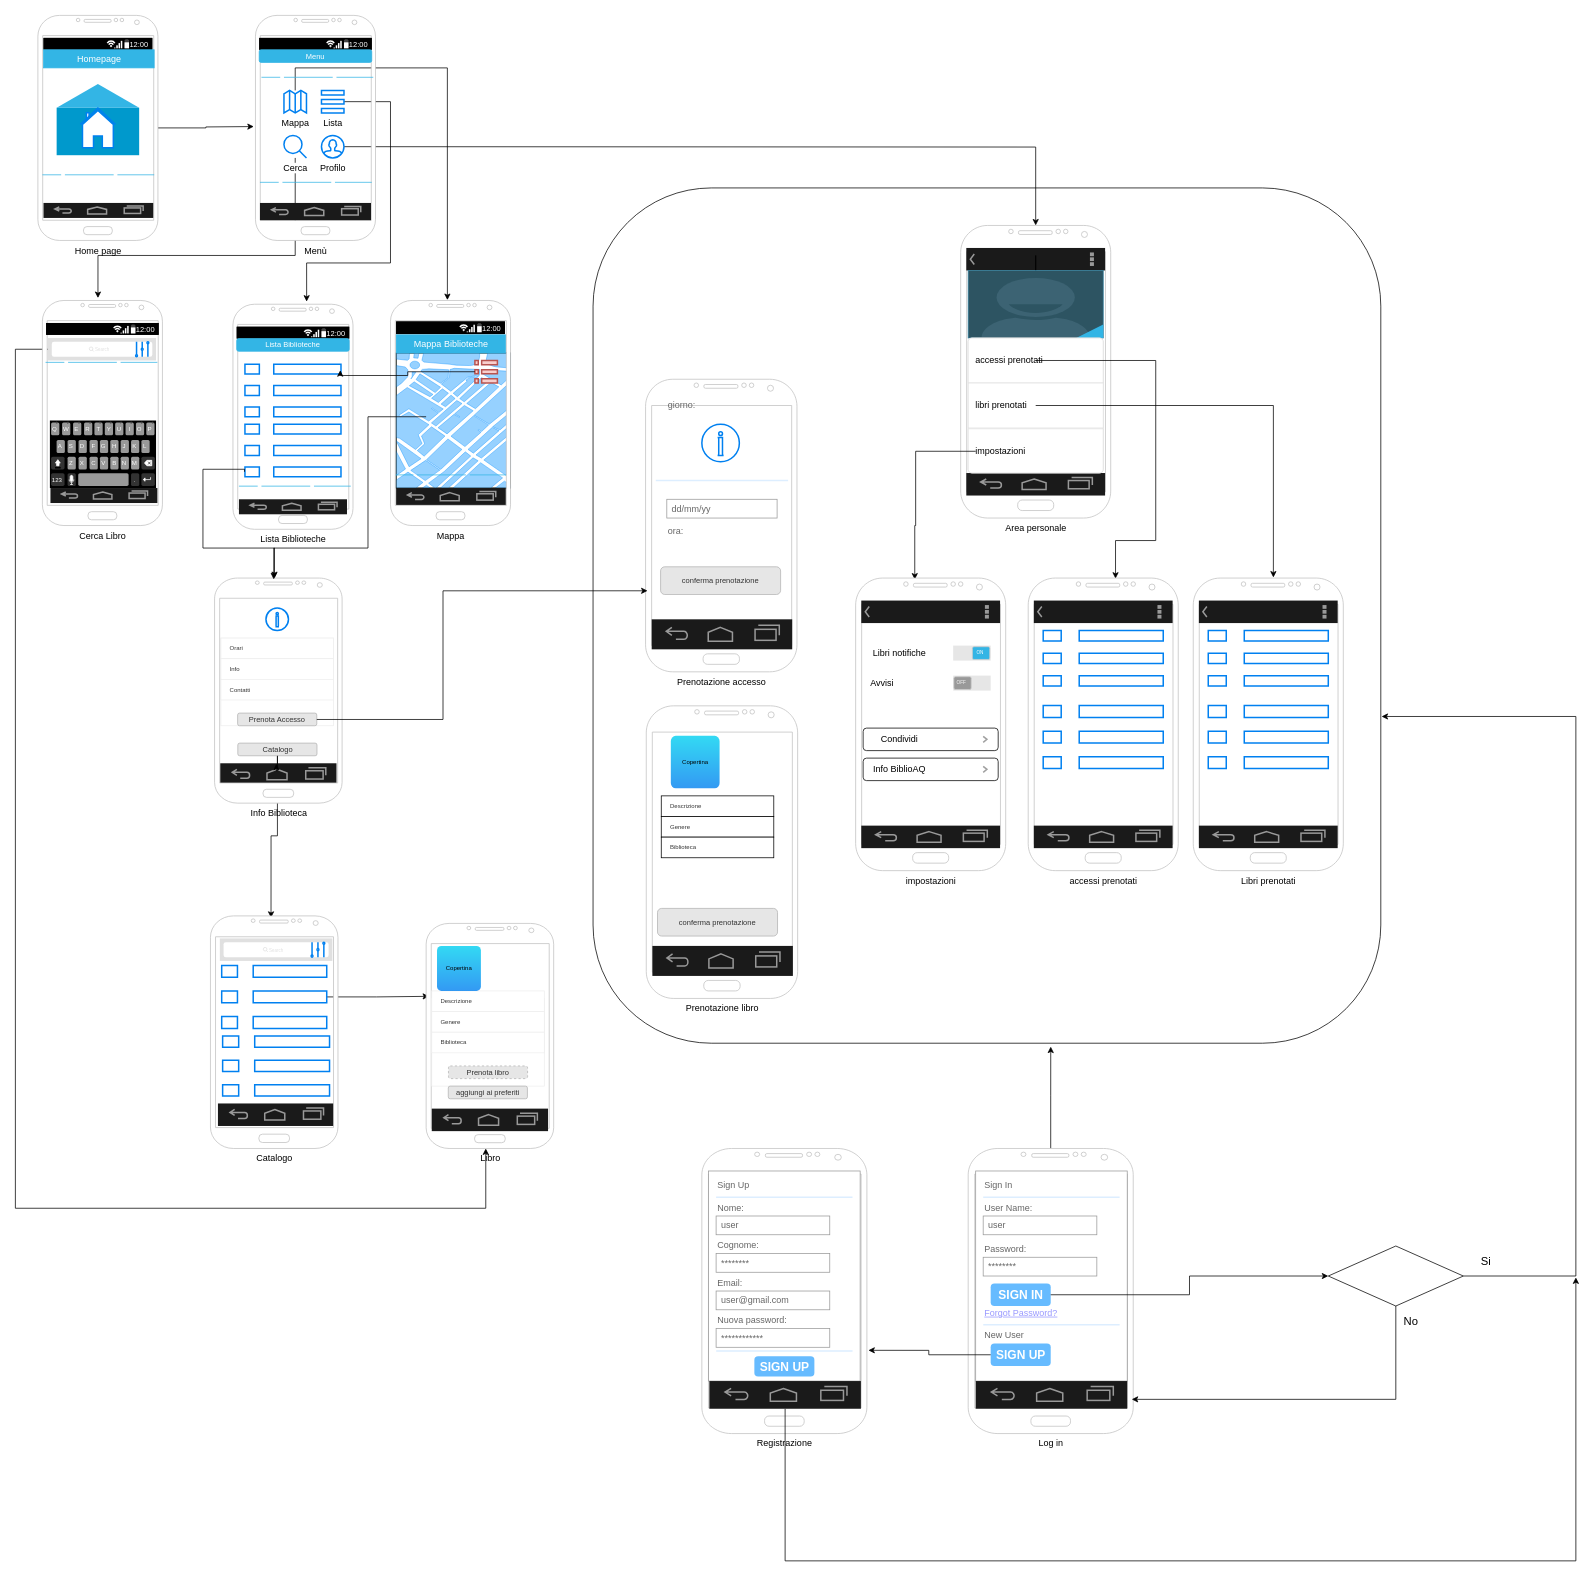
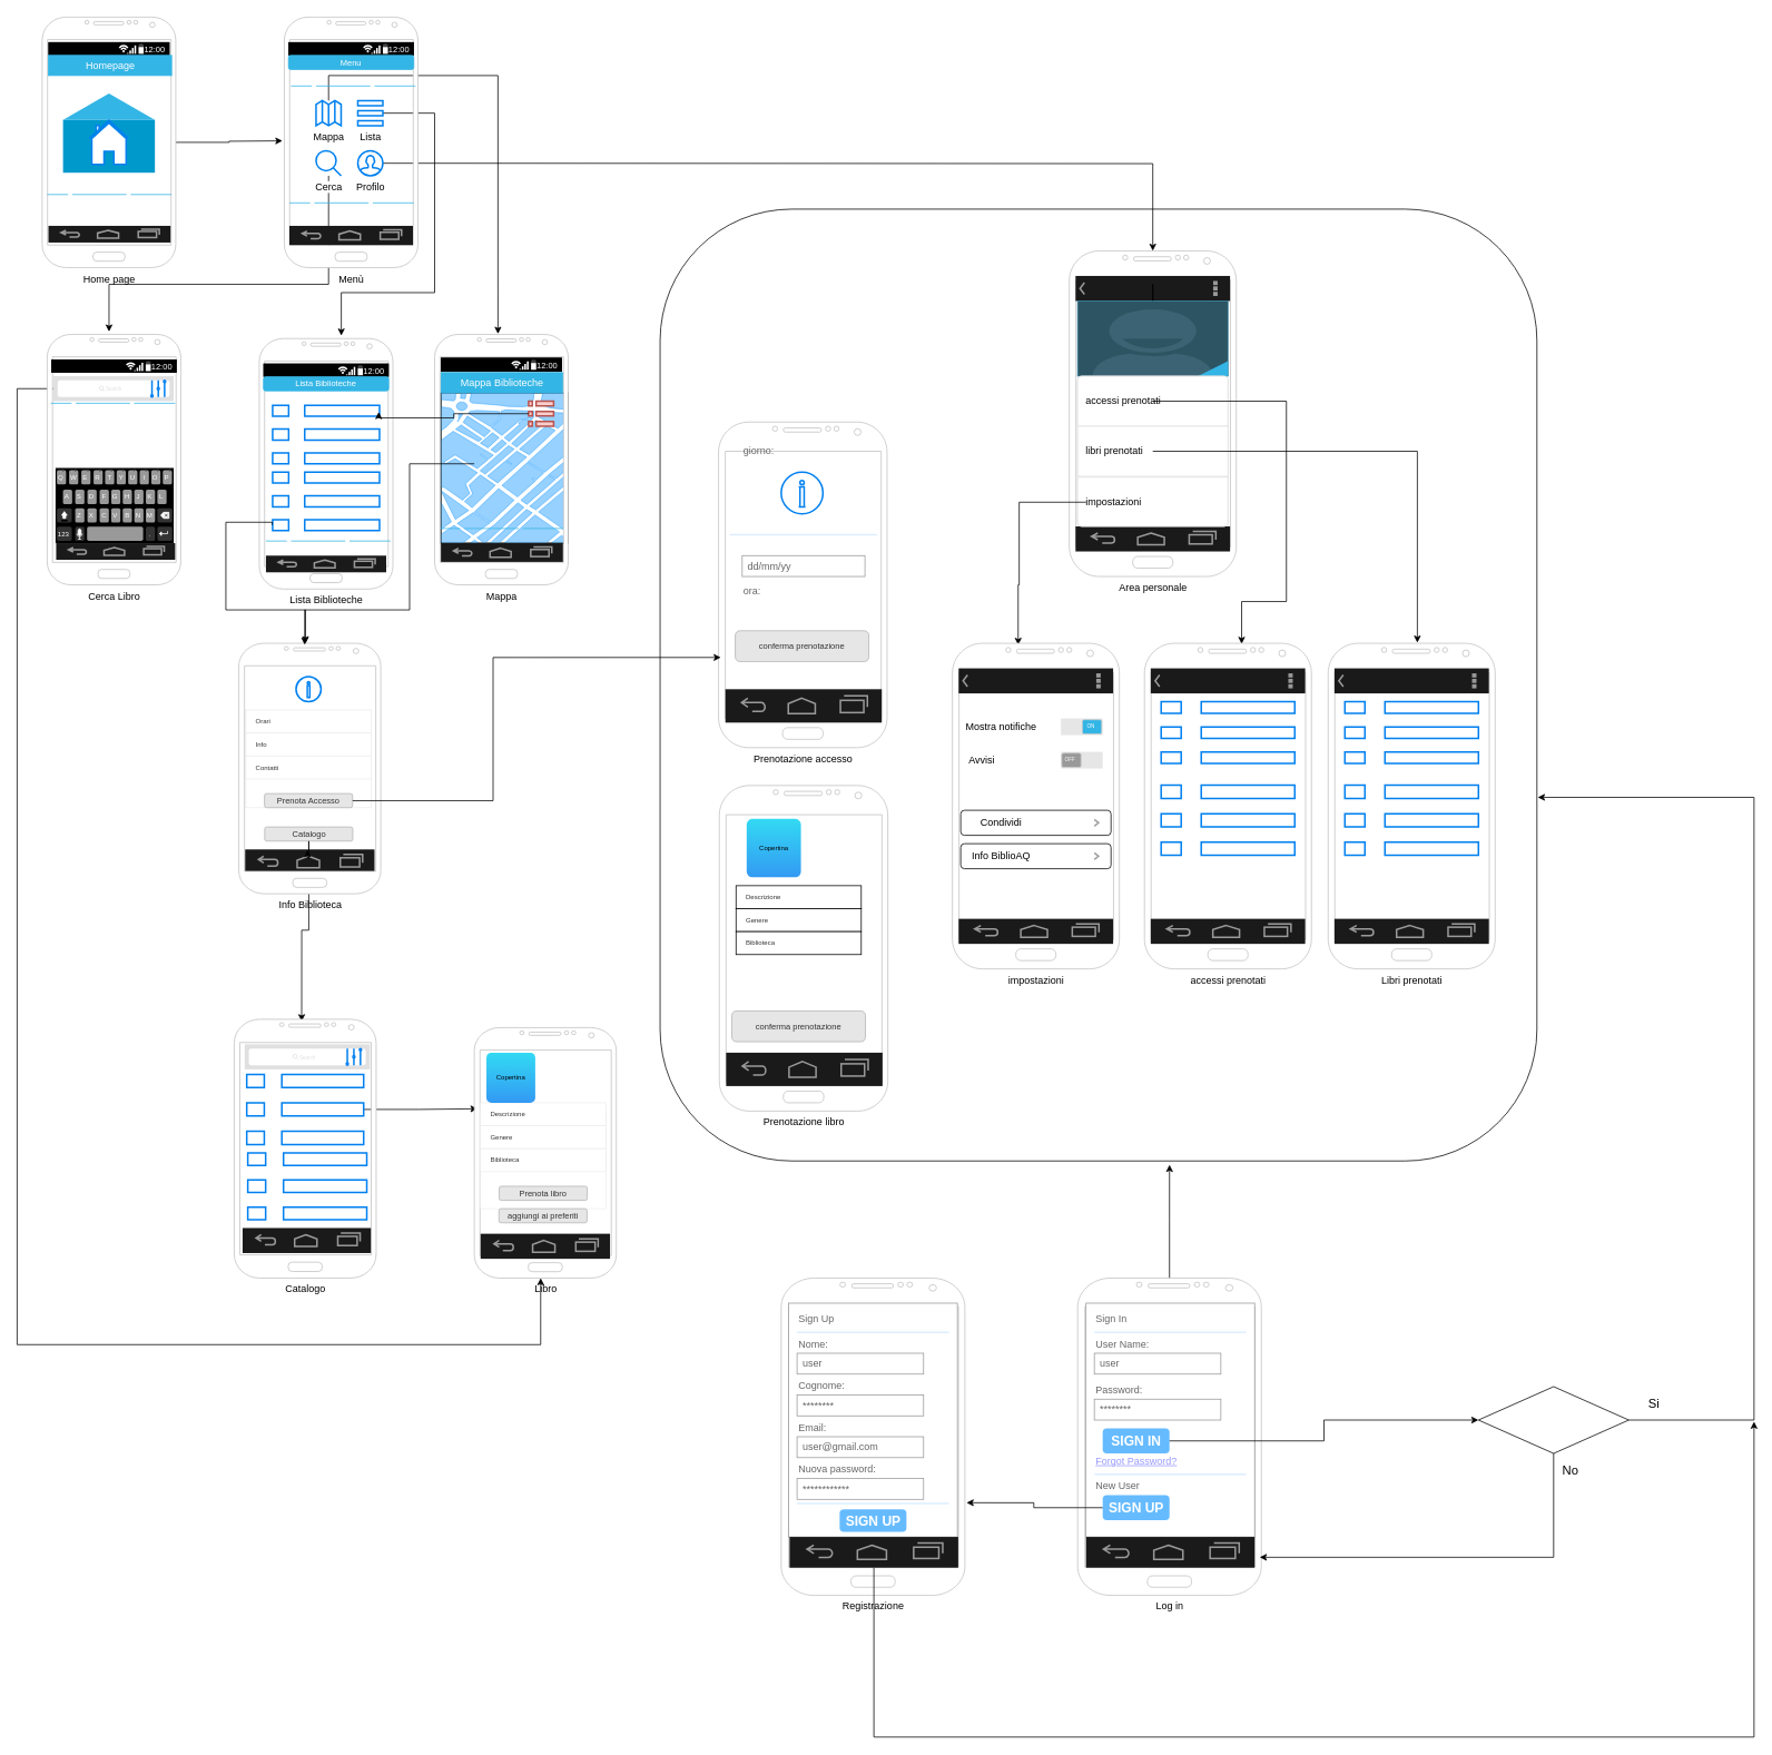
- <mxCell id="130" value="Libri notifiche" style="text;html=1;align=center;verticalAlign=middle;resizable=0;points=[];autosize=1;strokeColor=none;" parent="1" vertex="1"><mxGeometry x="1147.5" y="860" width="100" height="20" as="geometry" /></mxCell>
+ <mxCell id="130" value="Mostra notifiche" style="text;html=1;align=center;verticalAlign=middle;resizable=0;points=[];autosize=1;strokeColor=none;" parent="1" vertex="1"><mxGeometry x="1147.5" y="860" width="100" height="20" as="geometry" /></mxCell>
- <mxCell id="62" value="Prenota libro" style="rounded=1;html=1;shadow=0;dashed=1;whiteSpace=wrap;fontSize=10;fillColor=#E6E6E6;align=center;strokeColor=#B3B3B3;fontColor=#333333;" parent="58" vertex="1"><mxGeometry x="22.25" y="90" width="105.5" height="16.88" as="geometry" /></mxCell>
+ <mxCell id="62" value="Prenota libro" style="rounded=1;html=1;shadow=0;dashed=0;whiteSpace=wrap;fontSize=10;fillColor=#E6E6E6;align=center;strokeColor=#B3B3B3;fontColor=#333333;" parent="58" vertex="1"><mxGeometry x="22.25" y="90" width="105.5" height="16.88" as="geometry" /></mxCell>
